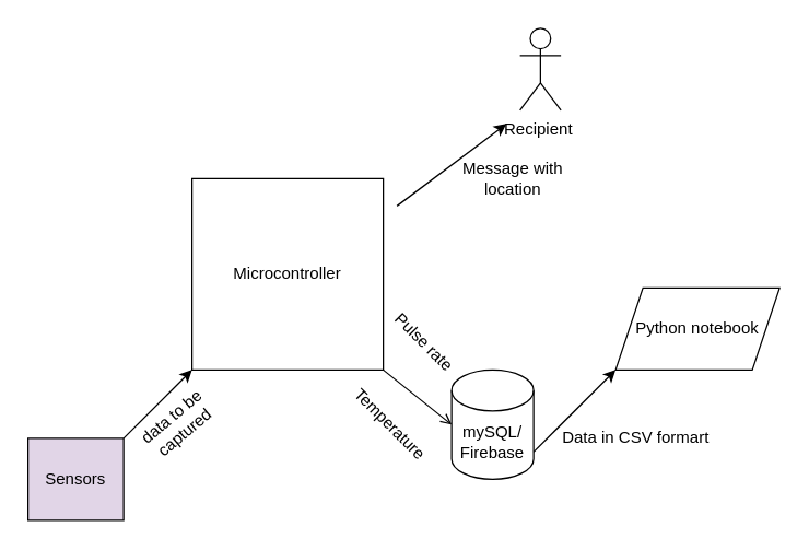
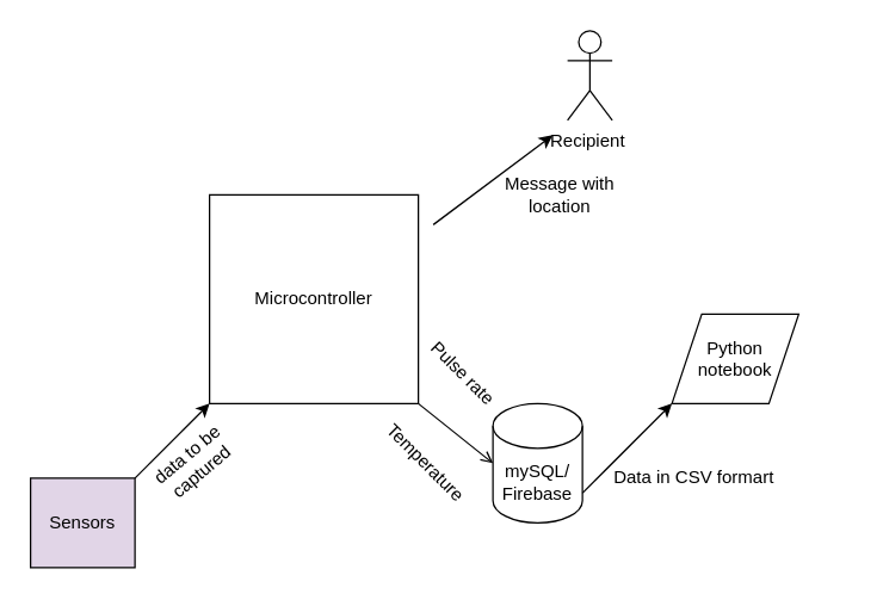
- <mxCell id="5" value="Python notebook" style="shape=parallelogram;perimeter=parallelogramPerimeter;whiteSpace=wrap;html=1;fixedSize=1;" vertex="1" parent="1"><mxGeometry x="450" y="210" width="120" height="60" as="geometry" /></mxCell>
+ <mxCell id="5" value="Python notebook" style="shape=parallelogram;perimeter=parallelogramPerimeter;whiteSpace=wrap;html=1;fixedSize=1;" vertex="1" parent="1"><mxGeometry x="450" y="210" width="85" height="60" as="geometry" /></mxCell>
